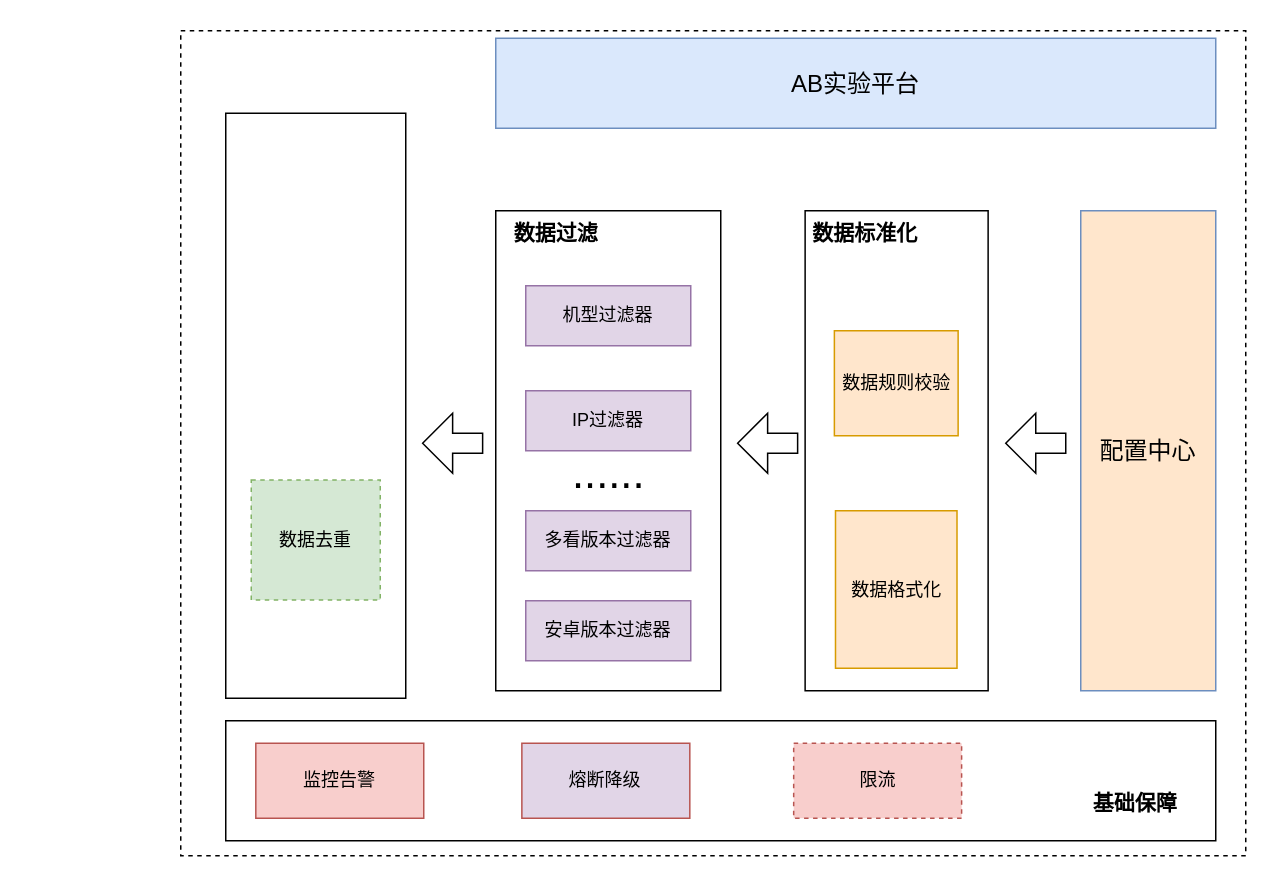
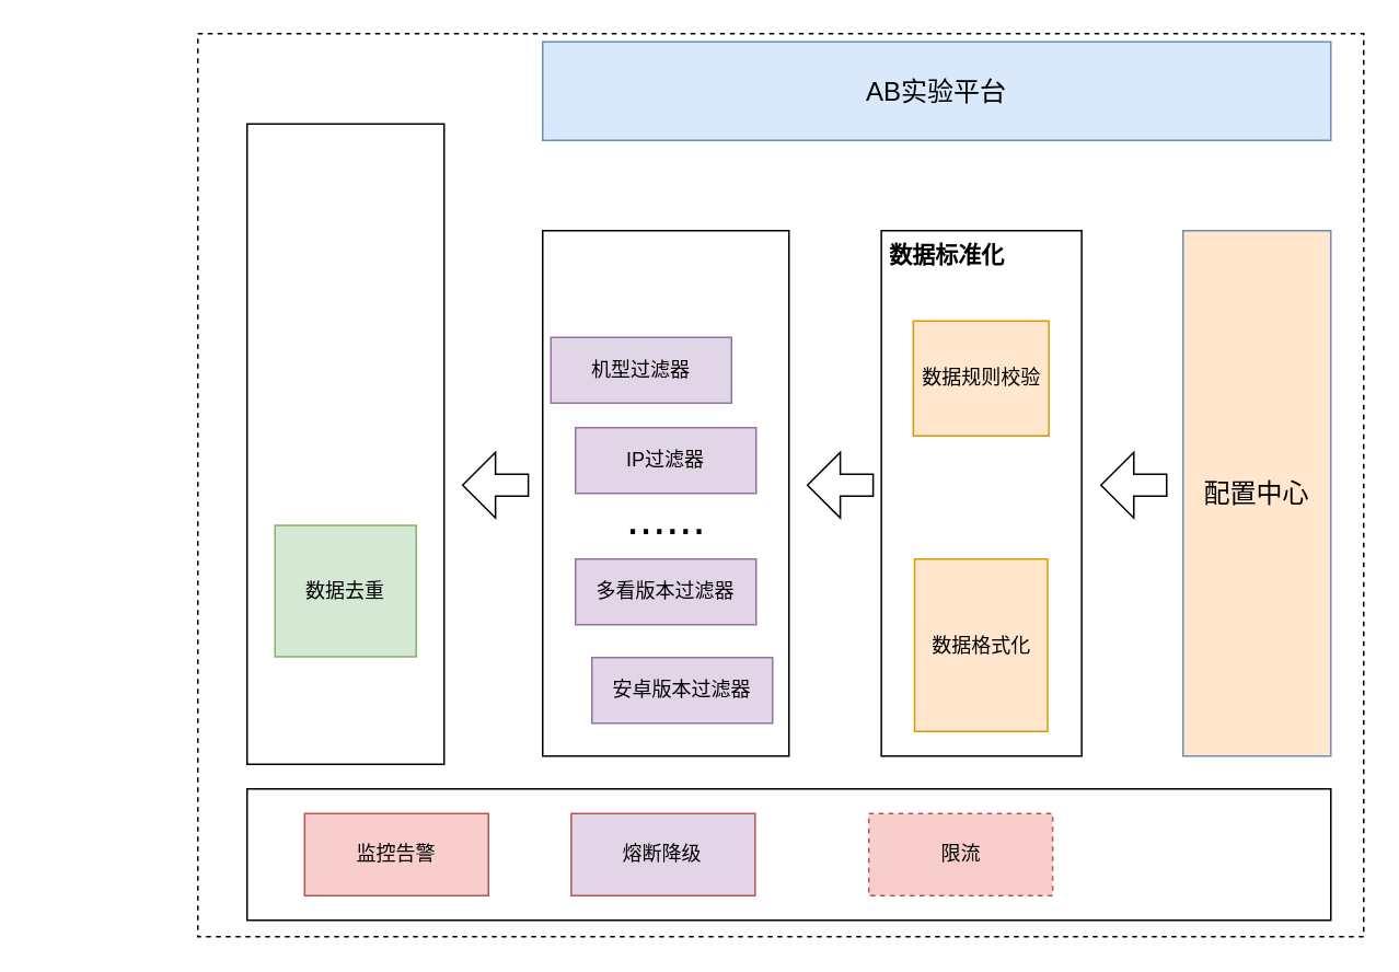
- <mxCell id="16" value="&lt;font style=&quot;font-size: 14px;&quot;&gt;&lt;b&gt;数据过滤&lt;/b&gt;&lt;/font&gt;" style="text;html=1;align=center;verticalAlign=middle;resizable=0;points=[];autosize=1;strokeColor=none;fillColor=none;" vertex="1" parent="9"><mxGeometry width="80" height="30" as="geometry" /></mxCell>
- <mxCell id="11" value="机型过滤器" style="rounded=0;whiteSpace=wrap;html=1;fillColor=#e1d5e7;strokeColor=#9673a6;" vertex="1" parent="9"><mxGeometry x="20" y="50" width="110" height="40" as="geometry" /></mxCell>
+ <mxCell id="11" value="机型过滤器" style="rounded=0;whiteSpace=wrap;html=1;fillColor=#e1d5e7;strokeColor=#9673a6;" vertex="1" parent="9"><mxGeometry x="5" y="65" width="110" height="40" as="geometry" /></mxCell>
- <mxCell id="20" value="数据规则校验" style="rounded=0;whiteSpace=wrap;html=1;fillColor=#ffe6cc;strokeColor=#d79b00;" vertex="1" parent="17"><mxGeometry x="24.5" y="80" width="82.5" height="70" as="geometry" /></mxCell>
+ <mxCell id="20" value="数据规则校验" style="rounded=0;whiteSpace=wrap;html=1;fillColor=#ffe6cc;strokeColor=#d79b00;" vertex="1" parent="17"><mxGeometry x="24.5" y="55" width="82.5" height="70" as="geometry" /></mxCell>
- <mxCell id="8" value="数据去重" style="rounded=0;whiteSpace=wrap;html=1;fillColor=#d5e8d4;strokeColor=#82b366;dashed=1;" vertex="1" parent="6"><mxGeometry x="17" y="244.5" width="86" height="80" as="geometry" /></mxCell>
+ <mxCell id="8" value="数据去重" style="rounded=0;whiteSpace=wrap;html=1;fillColor=#d5e8d4;strokeColor=#82b366;" vertex="1" parent="6"><mxGeometry x="17" y="244.5" width="86" height="80" as="geometry" /></mxCell>
- <mxCell id="14" value="安卓版本过滤器" style="rounded=0;whiteSpace=wrap;html=1;fillColor=#e1d5e7;strokeColor=#9673a6;" vertex="1" parent="9"><mxGeometry x="20" y="260" width="110" height="40" as="geometry" /></mxCell>
+ <mxCell id="14" value="安卓版本过滤器" style="rounded=0;whiteSpace=wrap;html=1;fillColor=#e1d5e7;strokeColor=#9673a6;" vertex="1" parent="9"><mxGeometry x="30" y="260" width="110" height="40" as="geometry" /></mxCell>
- <mxCell id="25" value="监控告警" style="rounded=0;whiteSpace=wrap;html=1;fillColor=#f8cecc;strokeColor=#b85450;" vertex="1" parent="22"><mxGeometry x="20.036" y="15" width="111.964" height="50" as="geometry" /></mxCell>
+ <mxCell id="25" value="监控告警" style="rounded=0;whiteSpace=wrap;html=1;fillColor=#f8cecc;strokeColor=#b85450;" vertex="1" parent="22"><mxGeometry x="35.036" y="15" width="111.964" height="50" as="geometry" /></mxCell>
- <mxCell id="27" value="&lt;font style=&quot;font-size: 14px;&quot;&gt;&lt;b&gt;基础保障&lt;/b&gt;&lt;/font&gt;" style="text;html=1;align=center;verticalAlign=middle;resizable=0;points=[];autosize=1;strokeColor=none;fillColor=none;" vertex="1" parent="22"><mxGeometry x="565.714" y="40" width="80" height="30" as="geometry" /></mxCell>
